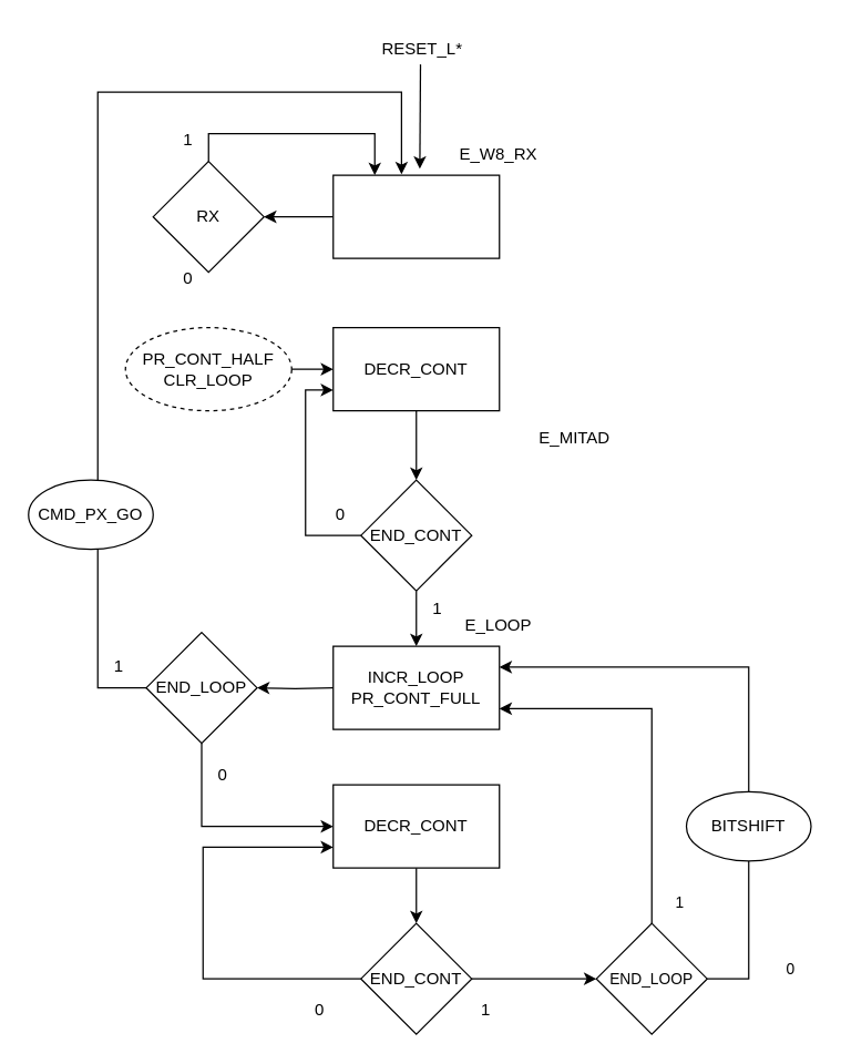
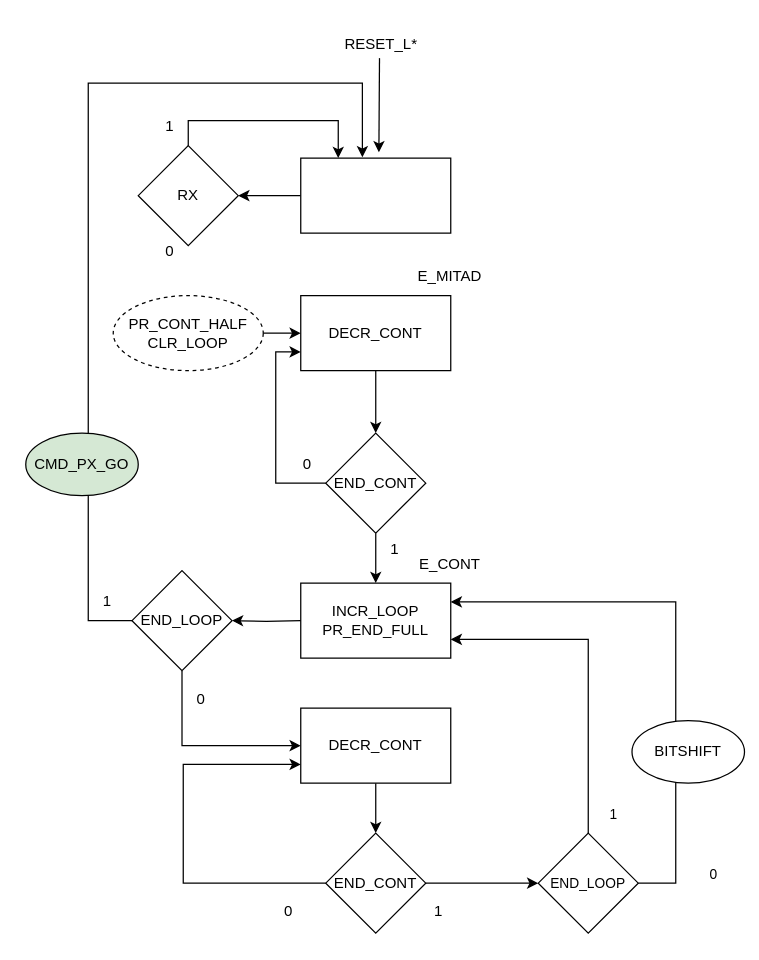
- <mxCell id="13" value="E_W8_RX" style="text;html=1;align=center;verticalAlign=middle;resizable=0;points=[];autosize=1;strokeColor=none;fillColor=none;" parent="1" vertex="1"><mxGeometry x="319" y="96" width="80" height="30" as="geometry" /></mxCell>
- <mxCell id="12" value="E_MITAD" style="text;html=1;align=center;verticalAlign=middle;resizable=0;points=[];autosize=1;strokeColor=none;fillColor=none;" parent="1" vertex="1"><mxGeometry x="379" y="301" width="70" height="30" as="geometry" /></mxCell>
+ <mxCell id="12" value="E_MITAD" style="text;html=1;align=center;verticalAlign=middle;resizable=0;points=[];autosize=1;strokeColor=none;fillColor=none;" parent="1" vertex="1"><mxGeometry x="324" y="206" width="70" height="30" as="geometry" /></mxCell>
- <mxCell id="27" value="CMD_PX_GO" style="ellipse;whiteSpace=wrap;html=1;" parent="1" vertex="1"><mxGeometry x="20" y="346" width="90" height="50" as="geometry" /></mxCell>
+ <mxCell id="27" value="CMD_PX_GO" style="ellipse;whiteSpace=wrap;html=1;fillColor=#d5e8d4;" parent="1" vertex="1"><mxGeometry x="20" y="346" width="90" height="50" as="geometry" /></mxCell>
- <mxCell id="20" value="E_LOOP" style="text;html=1;align=center;verticalAlign=middle;resizable=0;points=[];autosize=1;strokeColor=none;fillColor=none;" parent="1" vertex="1"><mxGeometry x="324" y="436" width="70" height="30" as="geometry" /></mxCell>
+ <mxCell id="20" value="E_CONT" style="text;html=1;align=center;verticalAlign=middle;resizable=0;points=[];autosize=1;strokeColor=none;fillColor=none;" parent="1" vertex="1"><mxGeometry x="324" y="436" width="70" height="30" as="geometry" /></mxCell>
- <mxCell id="17" value="INCR_LOOP&lt;br&gt;PR_CONT_FULL" style="whiteSpace=wrap;html=1;" parent="1" vertex="1"><mxGeometry x="240" y="466" width="120" height="60" as="geometry" /></mxCell>
+ <mxCell id="17" value="INCR_LOOP&lt;br&gt;PR_END_FULL" style="whiteSpace=wrap;html=1;" parent="1" vertex="1"><mxGeometry x="240" y="466" width="120" height="60" as="geometry" /></mxCell>
- <mxCell id="40" value="BITSHIFT" style="ellipse;whiteSpace=wrap;html=1;" parent="1" vertex="1"><mxGeometry x="495" y="571" width="90" height="50" as="geometry" /></mxCell>
+ <mxCell id="40" value="BITSHIFT" style="ellipse;whiteSpace=wrap;html=1;" parent="1" vertex="1"><mxGeometry x="505" y="576" width="90" height="50" as="geometry" /></mxCell>
